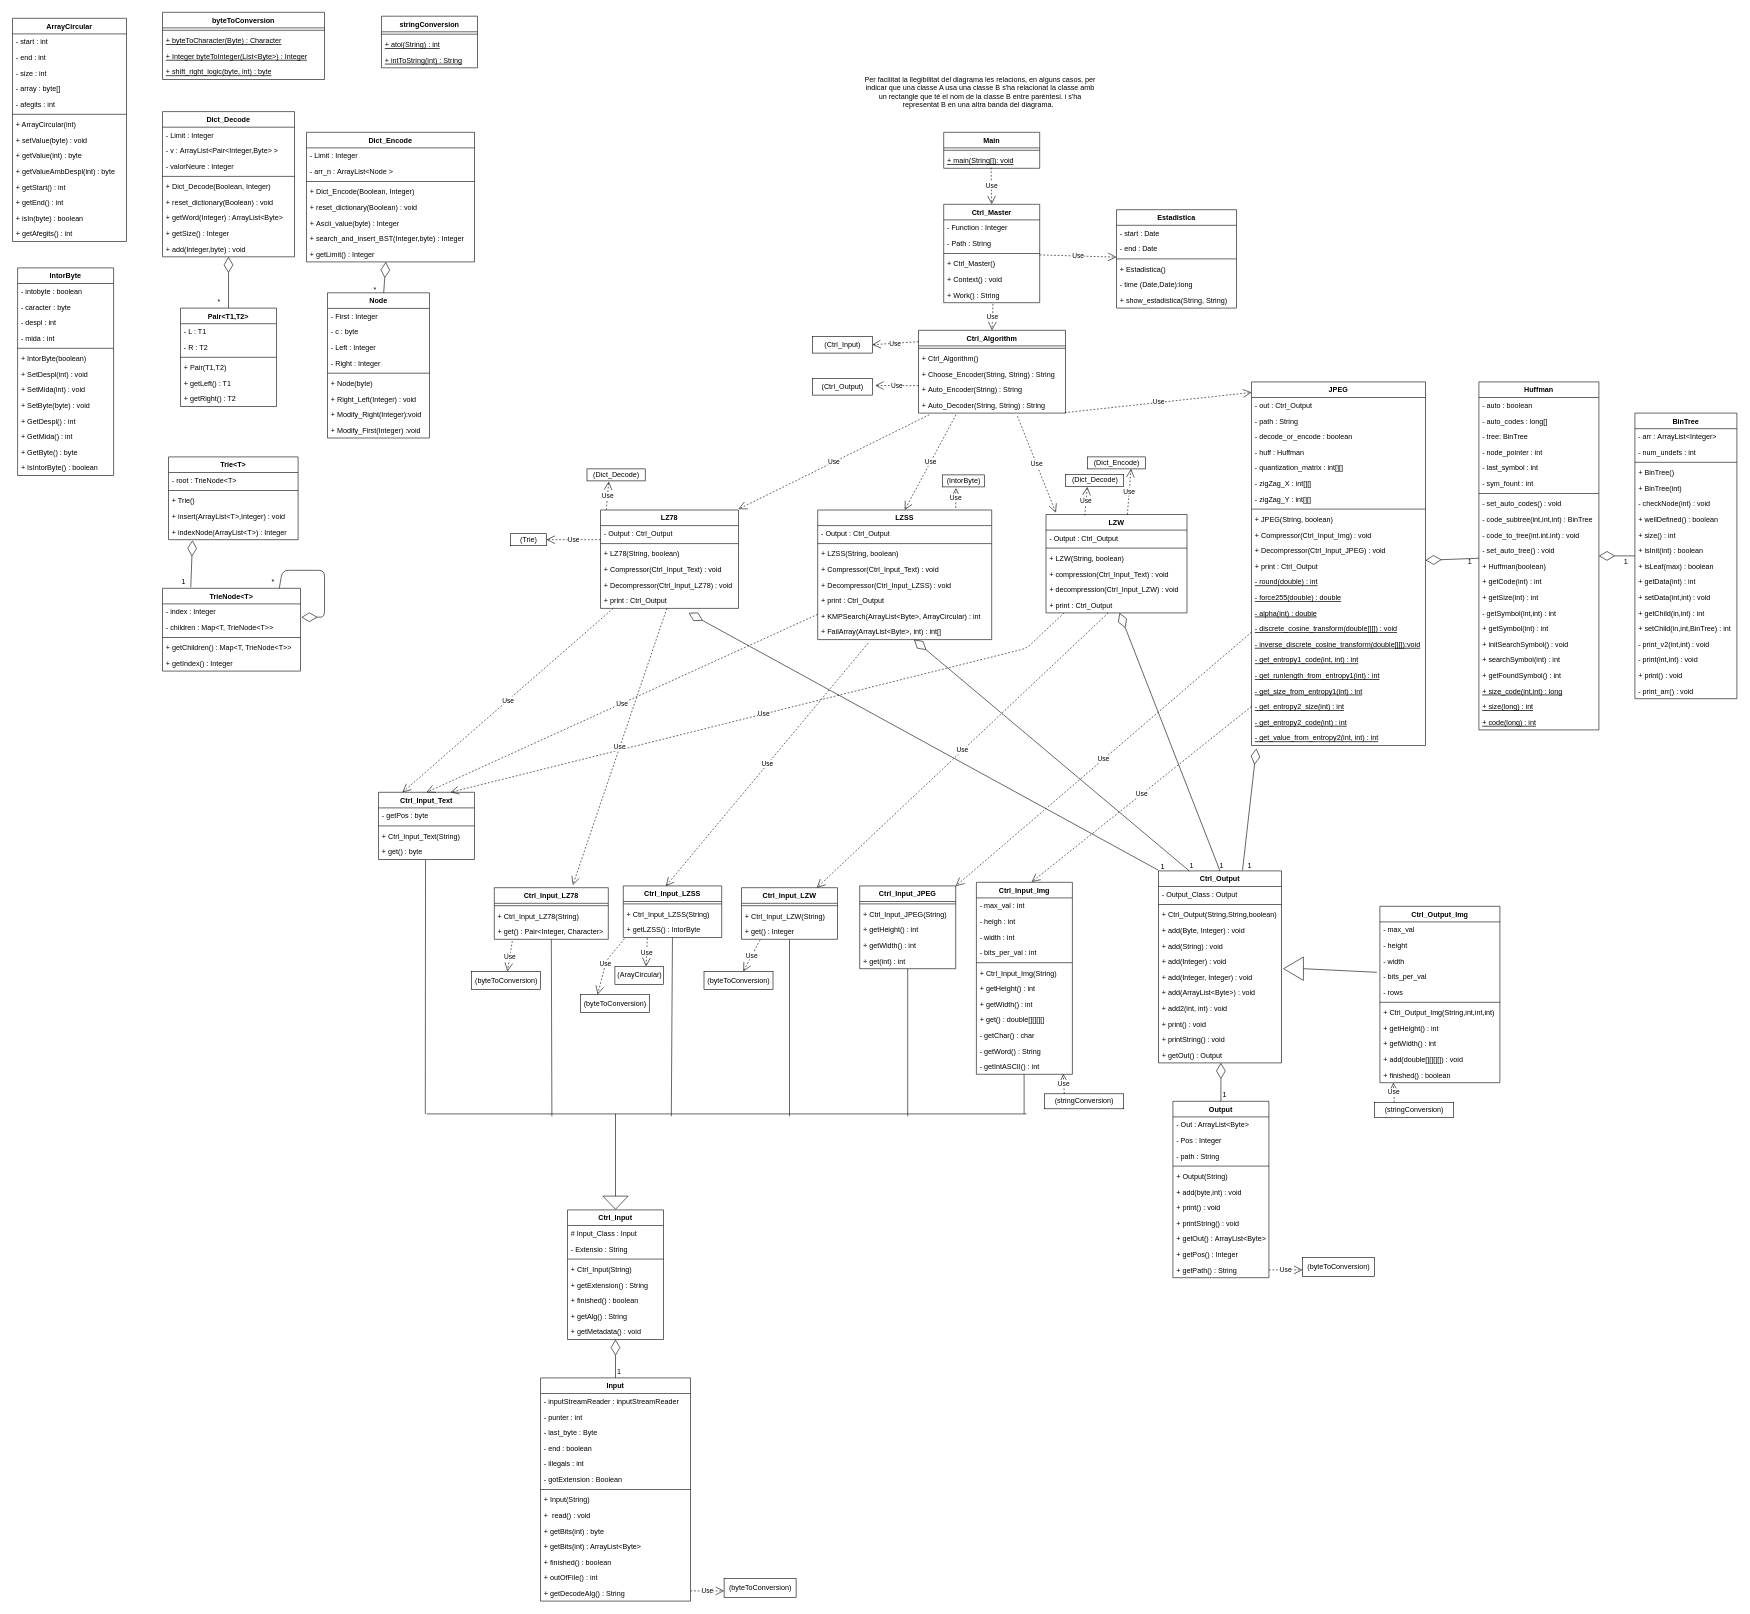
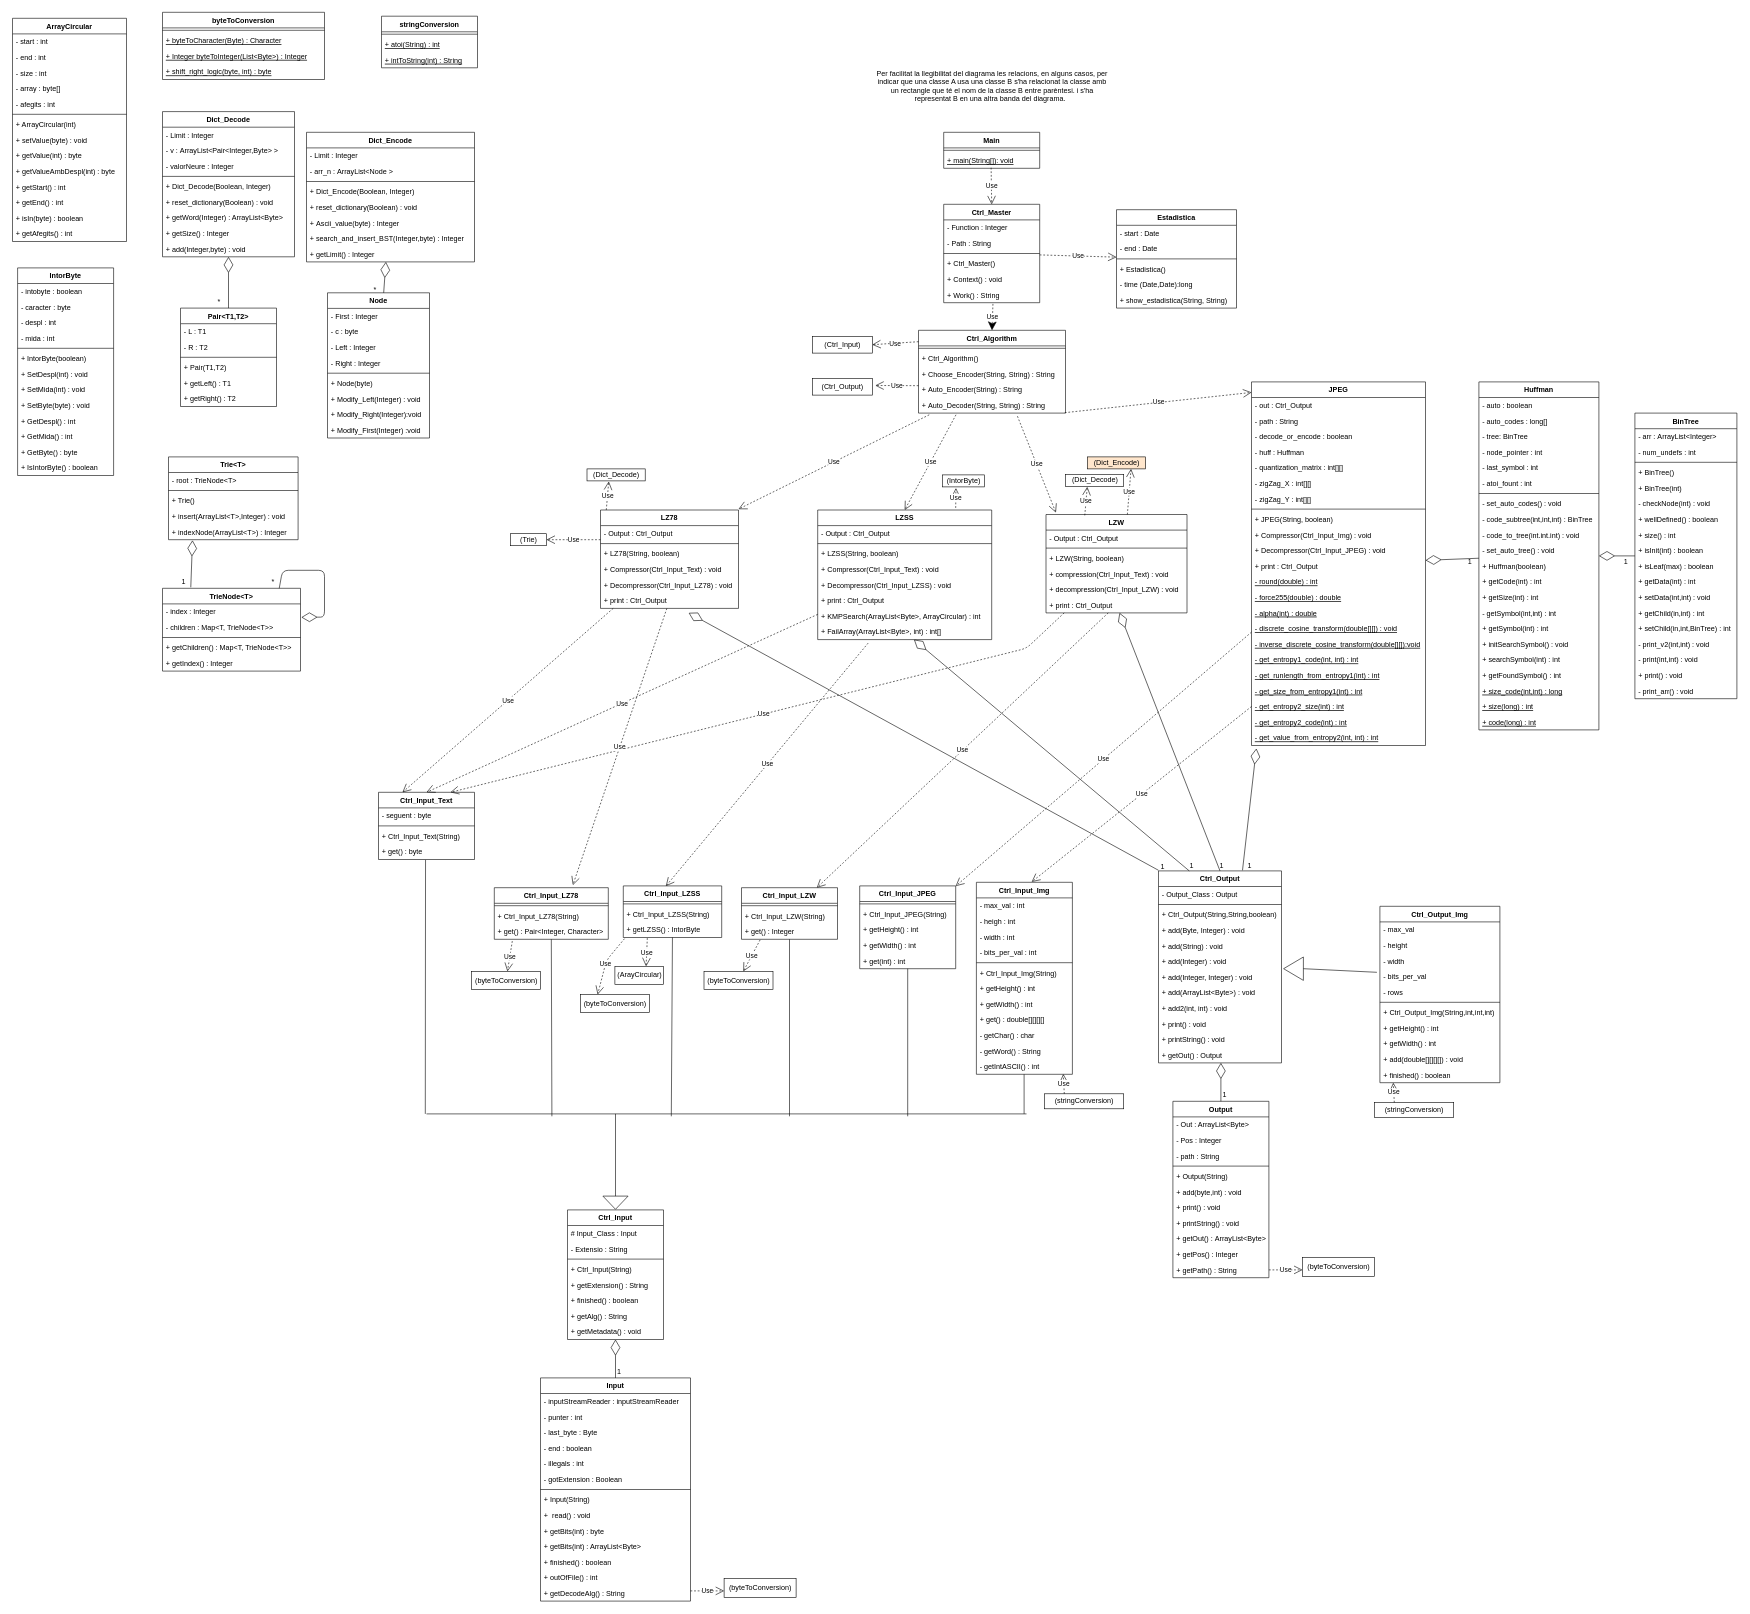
- <mxCell id="254" value="Per facilitat la llegibilitat del diagrama les relacions, en alguns casos, per indicar que una classe A usa una classe B s'ha relacionat la classe amb un rectangle que té el nom de la classe B entre parèntesi. i s'ha representat B en una altra banda del diagrama.&amp;nbsp;&amp;nbsp;" style="text;html=1;strokeColor=none;fillColor=none;align=center;verticalAlign=middle;whiteSpace=wrap;rounded=0;" vertex="1" parent="1"><mxGeometry x="1437.5" y="122.5" width="390" height="60" as="geometry" /></mxCell>
+ <mxCell id="254" value="Per facilitat la llegibilitat del diagrama les relacions, en alguns casos, per indicar que una classe A usa una classe B s'ha relacionat la classe amb un rectangle que té el nom de la classe B entre parèntesi. i s'ha representat B en una altra banda del diagrama.&amp;nbsp;&amp;nbsp;" style="text;html=1;strokeColor=none;fillColor=none;align=center;verticalAlign=middle;whiteSpace=wrap;rounded=0;" vertex="1" parent="1"><mxGeometry x="1457.5" y="112.5" width="390" height="60" as="geometry" /></mxCell>
- <mxCell id="19" value="Use" style="endArrow=open;endSize=12;dashed=1;html=1;entryX=0.5;entryY=0;entryDx=0;entryDy=0;exitX=0.513;exitY=1.077;exitDx=0;exitDy=0;exitPerimeter=0;" parent="1" source="8" target="9" edge="1"><mxGeometry width="160" relative="1" as="geometry"><mxPoint x="1762" y="540" as="sourcePoint" /><mxPoint x="1657" y="540" as="targetPoint" /></mxGeometry></mxCell>
+ <mxCell id="19" value="Use" style="endArrow=classic;endSize=12;dashed=1;html=1;entryX=0.5;entryY=0;entryDx=0;entryDy=0;exitX=0.513;exitY=1.077;exitDx=0;exitDy=0;exitPerimeter=0;" parent="1" source="8" target="9" edge="1"><mxGeometry width="160" relative="1" as="geometry"><mxPoint x="1762" y="540" as="sourcePoint" /><mxPoint x="1657" y="540" as="targetPoint" /></mxGeometry></mxCell>
- <mxCell id="316" value="+ Right_Left(Integer) : void" style="text;strokeColor=none;fillColor=none;align=left;verticalAlign=top;spacingLeft=4;spacingRight=4;overflow=hidden;rotatable=0;points=[[0,0.5],[1,0.5]];portConstraint=eastwest;" vertex="1" parent="309"><mxGeometry y="164" width="170" height="26" as="geometry" /></mxCell>
+ <mxCell id="316" value="+ Modify_Left(Integer) : void" style="text;strokeColor=none;fillColor=none;align=left;verticalAlign=top;spacingLeft=4;spacingRight=4;overflow=hidden;rotatable=0;points=[[0,0.5],[1,0.5]];portConstraint=eastwest;" vertex="1" parent="309"><mxGeometry y="164" width="170" height="26" as="geometry" /></mxCell>
- <mxCell id="325" value="(Dict_Encode)" style="html=1;" vertex="1" parent="1"><mxGeometry x="1811.5" y="761" width="97" height="20" as="geometry" /></mxCell>
+ <mxCell id="325" value="(Dict_Encode)" style="html=1;fillColor=#ffe6cc;" vertex="1" parent="1"><mxGeometry x="1811.5" y="761" width="97" height="20" as="geometry" /></mxCell>
- <mxCell id="144" value="- sym_fount : int" style="text;strokeColor=none;fillColor=none;align=left;verticalAlign=top;spacingLeft=4;spacingRight=4;overflow=hidden;rotatable=0;points=[[0,0.5],[1,0.5]];portConstraint=eastwest;" vertex="1" parent="138"><mxGeometry y="156" width="200" height="26" as="geometry" /></mxCell>
+ <mxCell id="144" value="- atoi_fount : int" style="text;strokeColor=none;fillColor=none;align=left;verticalAlign=top;spacingLeft=4;spacingRight=4;overflow=hidden;rotatable=0;points=[[0,0.5],[1,0.5]];portConstraint=eastwest;" vertex="1" parent="138"><mxGeometry y="156" width="200" height="26" as="geometry" /></mxCell>
- <mxCell id="49" value="- getPos : byte" style="text;strokeColor=none;fillColor=none;align=left;verticalAlign=top;spacingLeft=4;spacingRight=4;overflow=hidden;rotatable=0;points=[[0,0.5],[1,0.5]];portConstraint=eastwest;" vertex="1" parent="48"><mxGeometry y="26" width="160" height="26" as="geometry" /></mxCell>
+ <mxCell id="49" value="- seguent : byte" style="text;strokeColor=none;fillColor=none;align=left;verticalAlign=top;spacingLeft=4;spacingRight=4;overflow=hidden;rotatable=0;points=[[0,0.5],[1,0.5]];portConstraint=eastwest;" vertex="1" parent="48"><mxGeometry y="26" width="160" height="26" as="geometry" /></mxCell>
